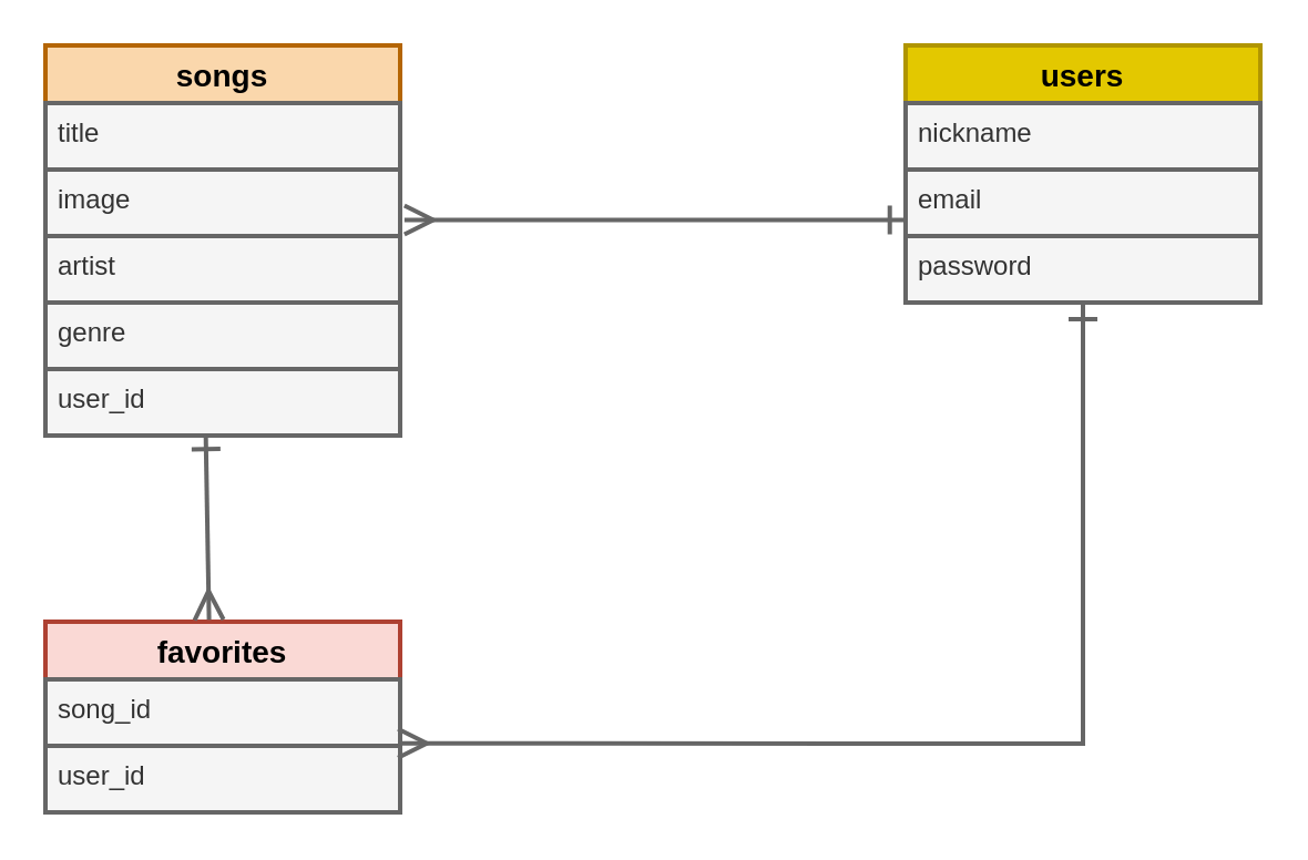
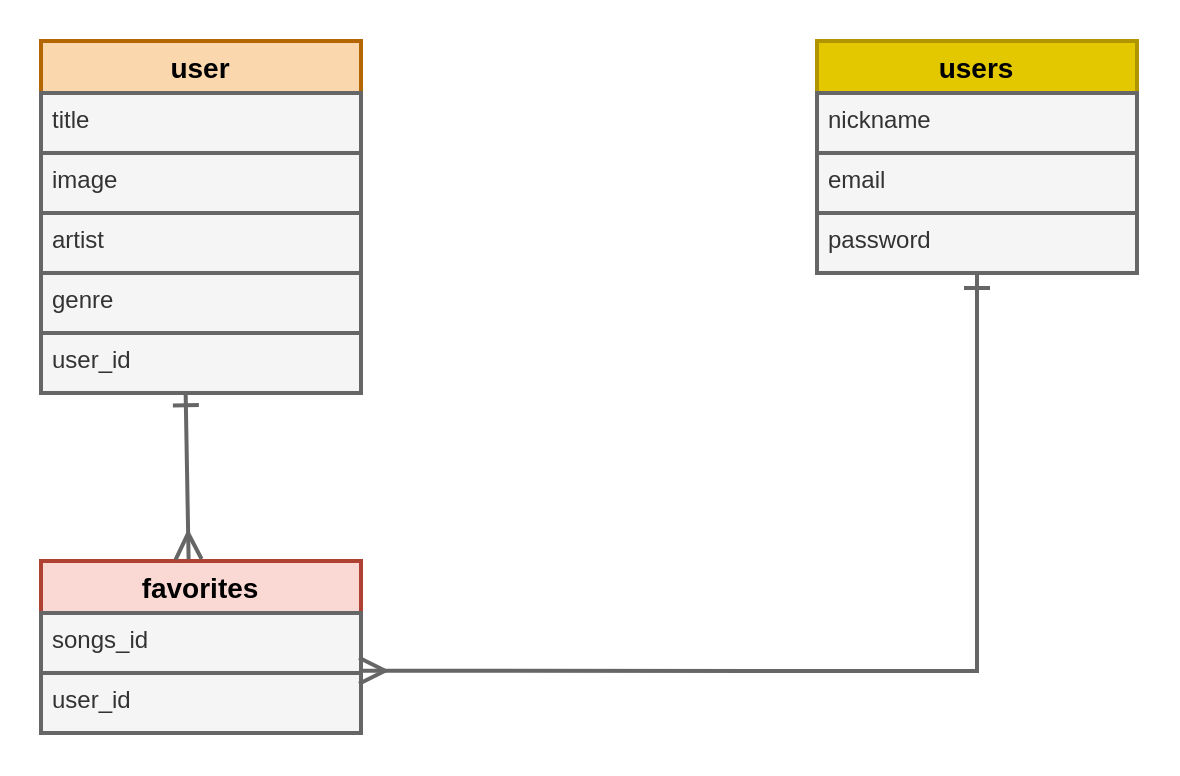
- <mxCell id="2" value="songs" style="swimlane;fontStyle=1;childLayout=stackLayout;horizontal=1;startSize=26;horizontalStack=0;resizeParent=1;resizeParentMax=0;resizeLast=0;collapsible=1;marginBottom=0;align=center;fontSize=14;strokeWidth=2;fillColor=#fad7ac;strokeColor=#b46504;fontColor=#000000;" parent="1" vertex="1"><mxGeometry x="20" y="20" width="160" height="176" as="geometry" /></mxCell>
+ <mxCell id="2" value="user" style="swimlane;fontStyle=1;childLayout=stackLayout;horizontal=1;startSize=26;horizontalStack=0;resizeParent=1;resizeParentMax=0;resizeLast=0;collapsible=1;marginBottom=0;align=center;fontSize=14;strokeWidth=2;fillColor=#fad7ac;strokeColor=#b46504;fontColor=#000000;" parent="1" vertex="1"><mxGeometry x="20" y="20" width="160" height="176" as="geometry" /></mxCell>
- <mxCell id="15" value="" style="edgeStyle=entityRelationEdgeStyle;fontSize=12;html=1;endArrow=ERone;startArrow=ERmany;strokeWidth=2;jumpSize=13;rounded=0;endFill=0;entryX=-0.004;entryY=0.758;entryDx=0;entryDy=0;entryPerimeter=0;exitX=1.012;exitY=0.759;exitDx=0;exitDy=0;exitPerimeter=0;startFill=0;startSize=10;endSize=10;fillColor=#f5f5f5;fontColor=#000000;strokeColor=#666666;" parent="1" source="4" target="10" edge="1"><mxGeometry width="100" height="100" relative="1" as="geometry"><mxPoint x="202" y="87" as="sourcePoint" /><mxPoint x="408" y="86" as="targetPoint" /></mxGeometry></mxCell>
- <mxCell id="13" value="song_id" style="text;fillColor=#f5f5f5;spacingLeft=4;spacingRight=4;overflow=hidden;rotatable=0;points=[[0,0.5],[1,0.5]];portConstraint=eastwest;fontSize=12;strokeColor=#666666;fontColor=#333333;strokeWidth=2;" parent="12" vertex="1"><mxGeometry y="26" width="160" height="30" as="geometry" /></mxCell>
+ <mxCell id="13" value="songs_id" style="text;fillColor=#f5f5f5;spacingLeft=4;spacingRight=4;overflow=hidden;rotatable=0;points=[[0,0.5],[1,0.5]];portConstraint=eastwest;fontSize=12;strokeColor=#666666;fontColor=#333333;strokeWidth=2;" parent="12" vertex="1"><mxGeometry y="26" width="160" height="30" as="geometry" /></mxCell>
